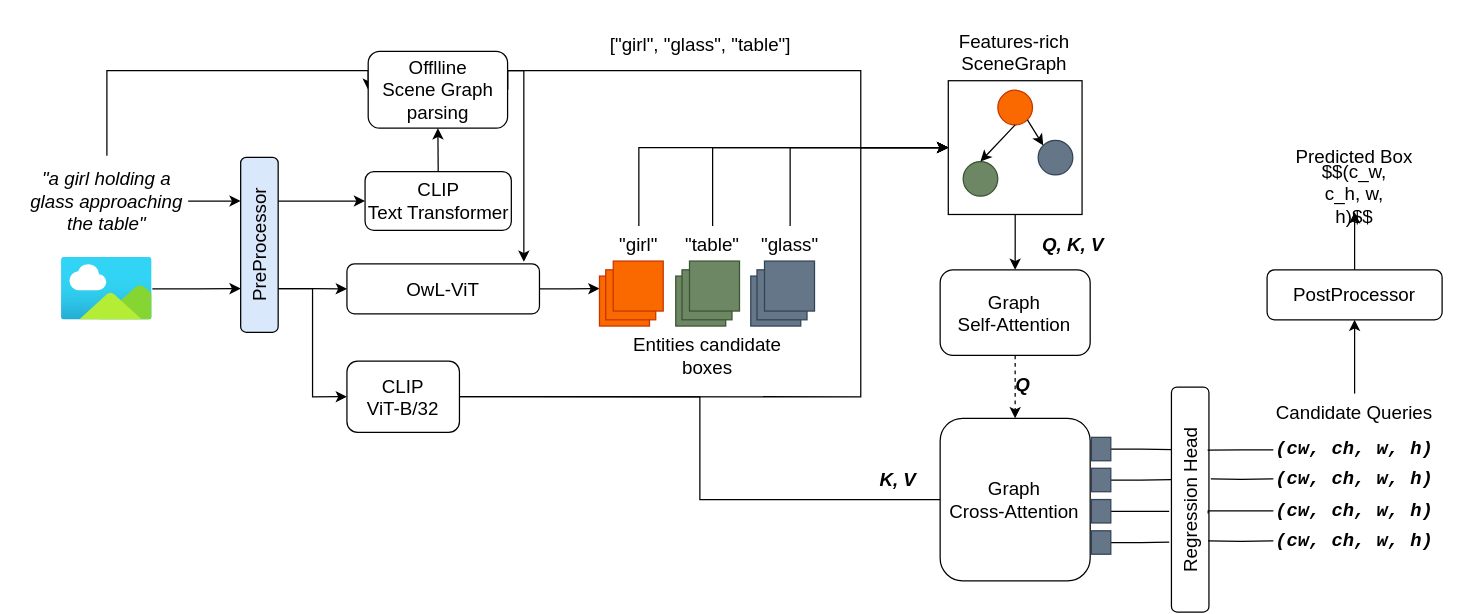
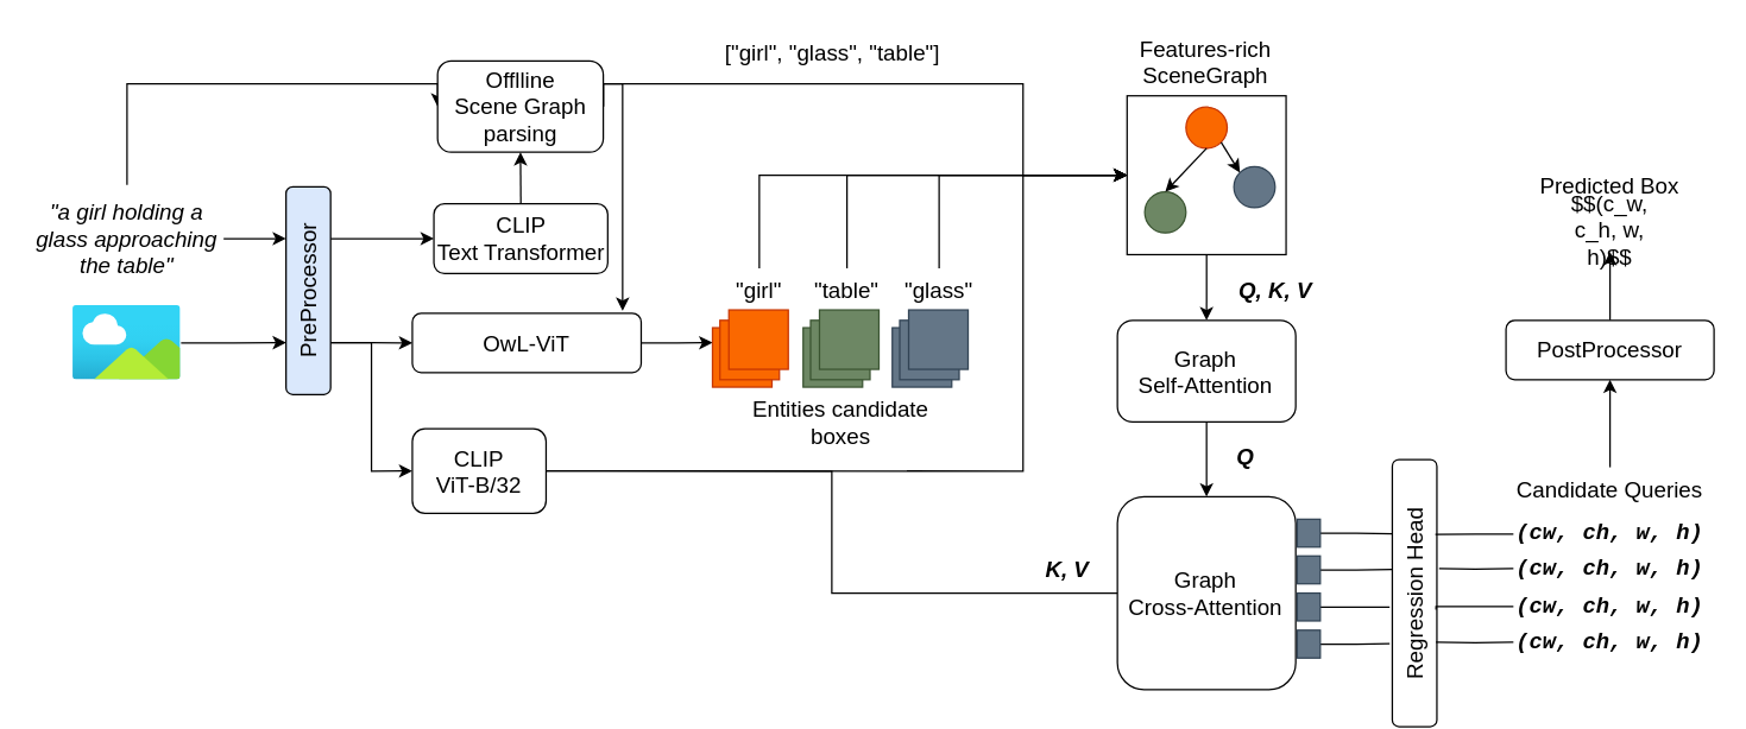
- <mxCell id="46" style="edgeStyle=orthogonalEdgeStyle;rounded=0;orthogonalLoop=1;jettySize=auto;html=1;exitX=0.5;exitY=1;exitDx=0;exitDy=0;entryX=0.5;entryY=0;entryDx=0;entryDy=0;fontSize=15;dashed=1;" parent="1" source="47" target="48" edge="1"><mxGeometry relative="1" as="geometry" /></mxCell>
+ <mxCell id="46" style="edgeStyle=orthogonalEdgeStyle;rounded=0;orthogonalLoop=1;jettySize=auto;html=1;exitX=0.5;exitY=1;exitDx=0;exitDy=0;entryX=0.5;entryY=0;entryDx=0;entryDy=0;fontSize=15;" parent="1" source="47" target="48" edge="1"><mxGeometry relative="1" as="geometry" /></mxCell>
- <mxCell id="49" value="Q" style="text;html=1;strokeColor=none;fillColor=none;align=center;verticalAlign=middle;whiteSpace=wrap;rounded=0;fontSize=15;fontColor=#000000;fontStyle=3" parent="1" vertex="1"><mxGeometry x="797.62" y="292.25" width="40" height="30" as="geometry" /></mxCell>
+ <mxCell id="49" value="Q" style="text;html=1;strokeColor=none;fillColor=none;align=center;verticalAlign=middle;whiteSpace=wrap;rounded=0;fontSize=15;fontColor=#000000;fontStyle=3" parent="1" vertex="1"><mxGeometry x="817.62" y="292.25" width="40" height="30" as="geometry" /></mxCell>
